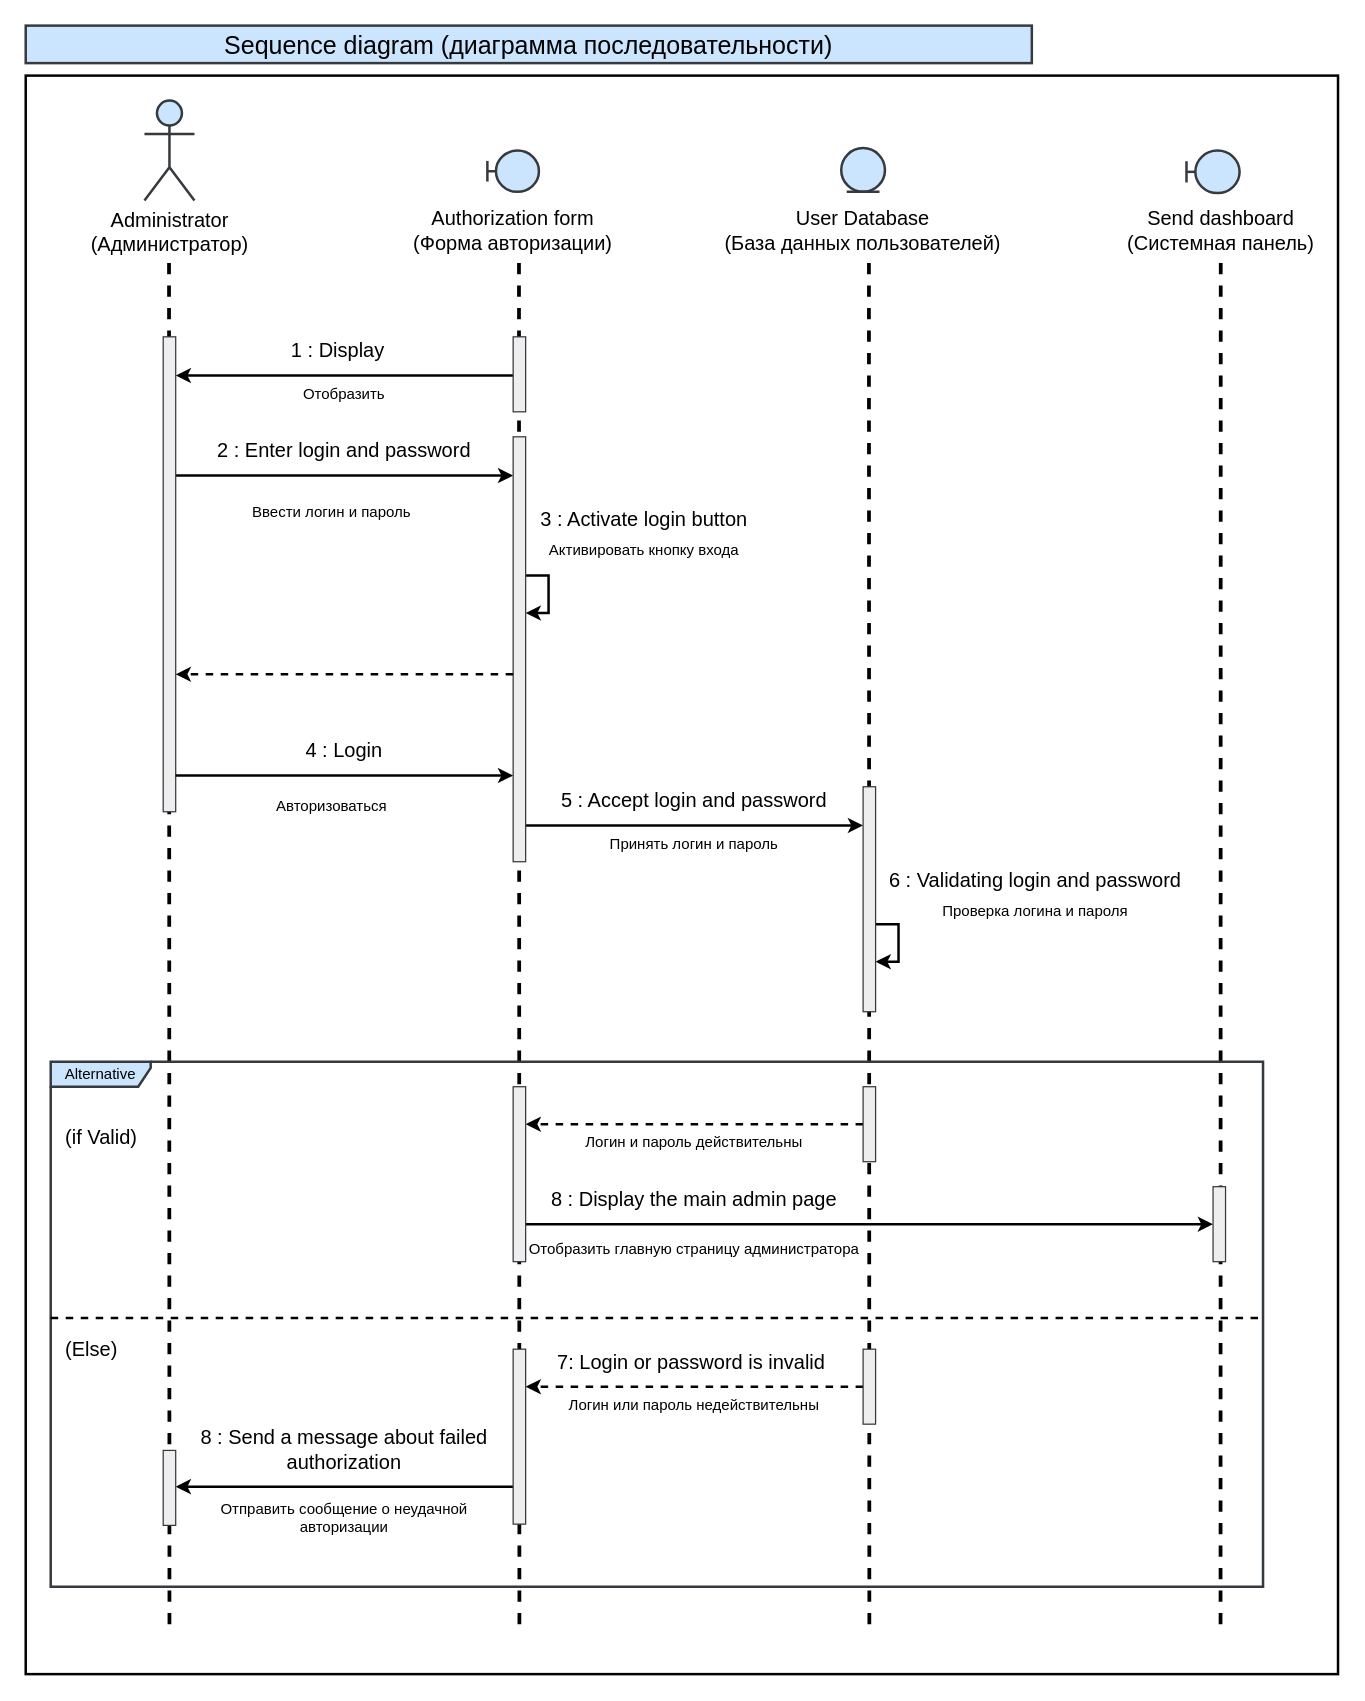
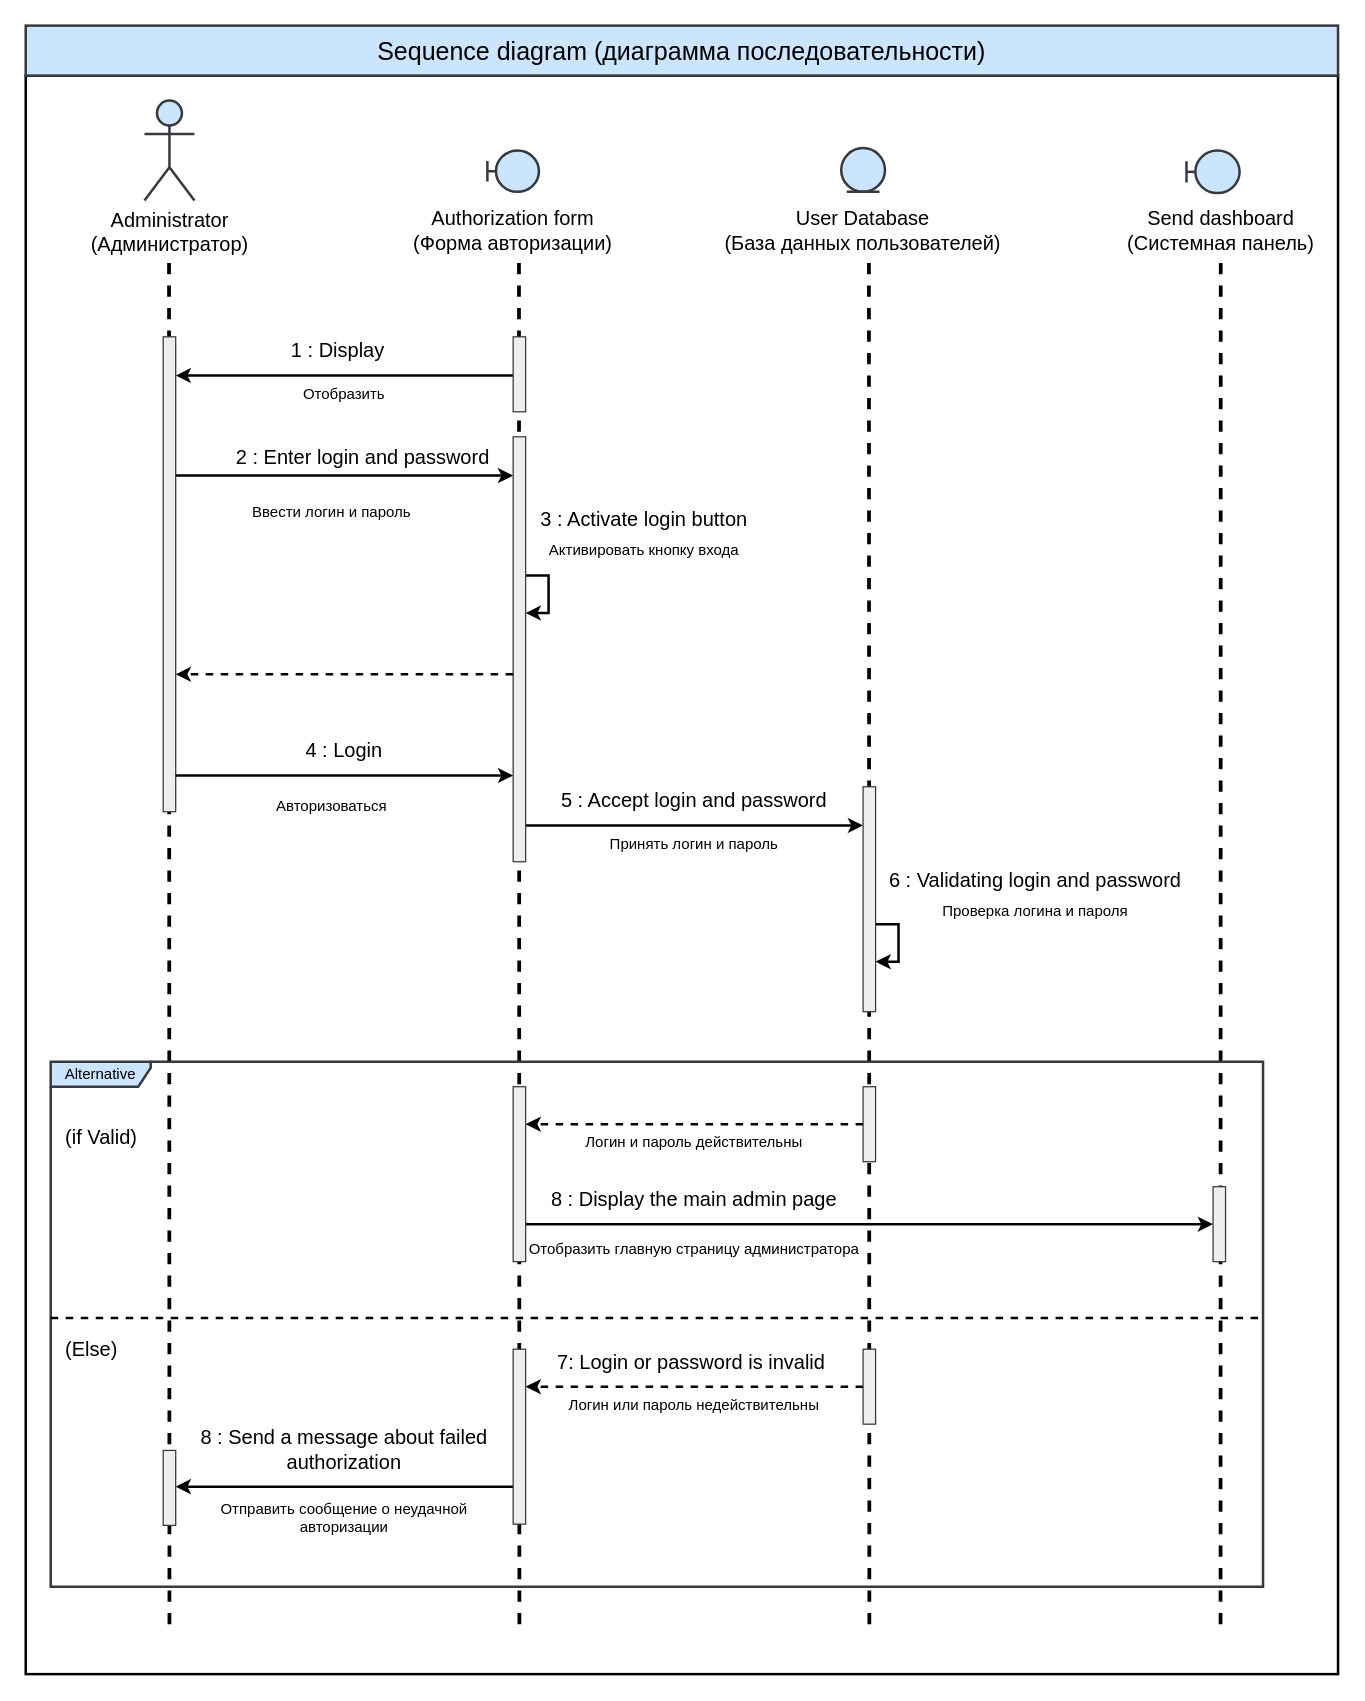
- <mxCell id="54" value="&lt;font style=&quot;font-size: 20px;&quot;&gt;Sequence diagram (диаграмма последовательности)&lt;/font&gt;" style="rounded=0;whiteSpace=wrap;html=1;fillColor=#cce5ff;strokeWidth=2;strokeColor=#36393d;movable=1;resizable=1;rotatable=1;deletable=1;editable=1;locked=0;connectable=1;" parent="1" vertex="1"><mxGeometry x="20" y="20" width="805" height="30" as="geometry" /></mxCell>
+ <mxCell id="54" value="&lt;font style=&quot;font-size: 20px;&quot;&gt;Sequence diagram (диаграмма последовательности)&lt;/font&gt;" style="rounded=0;whiteSpace=wrap;html=1;fillColor=#cce5ff;strokeWidth=2;strokeColor=#36393d;movable=1;resizable=1;rotatable=1;deletable=1;editable=1;locked=0;connectable=1;" parent="1" vertex="1"><mxGeometry x="20" y="20" width="1050" height="40" as="geometry" /></mxCell>
- <mxCell id="35" value="&lt;font style=&quot;font-size: 16px;&quot;&gt;2 : Enter login and password&lt;/font&gt;" style="text;html=1;strokeColor=none;fillColor=none;align=center;verticalAlign=middle;whiteSpace=wrap;rounded=0;" parent="1" vertex="1"><mxGeometry x="170" y="340" width="210" height="40" as="geometry" /></mxCell>
+ <mxCell id="35" value="&lt;font style=&quot;font-size: 16px;&quot;&gt;2 : Enter login and password&lt;/font&gt;" style="text;html=1;strokeColor=none;fillColor=none;align=center;verticalAlign=middle;whiteSpace=wrap;rounded=0;" parent="1" vertex="1"><mxGeometry x="185" y="345" width="210" height="40" as="geometry" /></mxCell>
